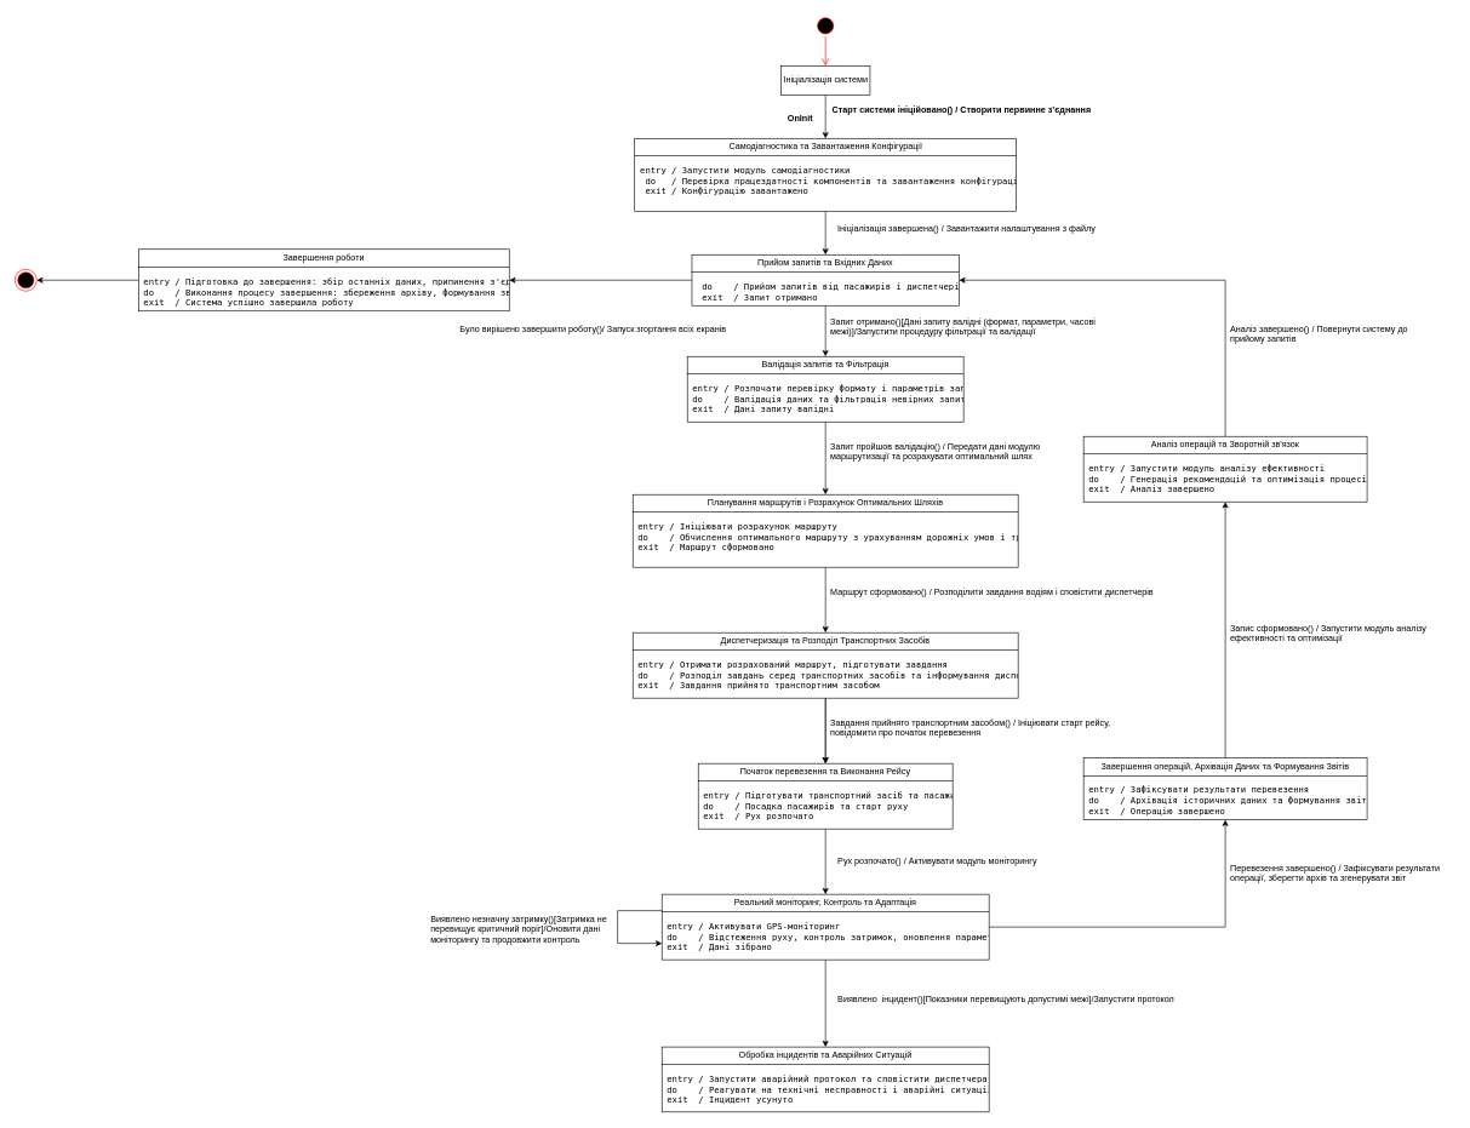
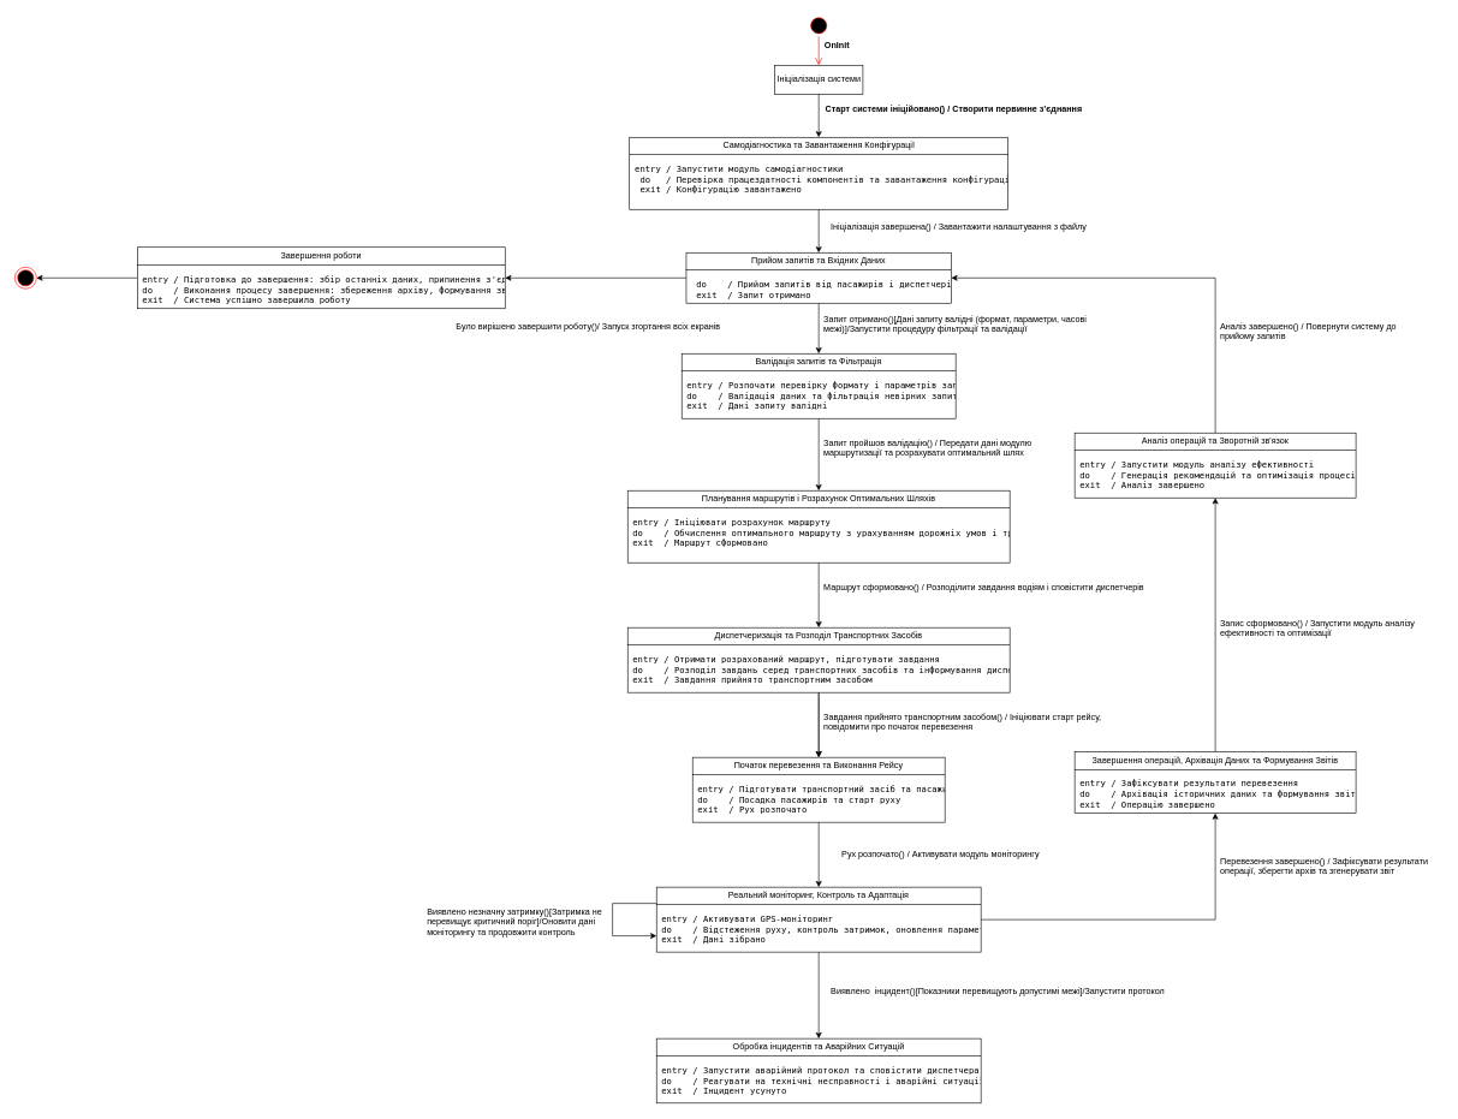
- <mxCell id="6" value="OnInit" style="text;align=center;fontStyle=1;verticalAlign=middle;spacingLeft=3;spacingRight=3;strokeColor=none;rotatable=0;points=[[0,0.5],[1,0.5]];portConstraint=eastwest;html=1;" vertex="1" parent="1"><mxGeometry x="1060" y="150" width="80" height="26" as="geometry" /></mxCell>
+ <mxCell id="6" value="OnInit" style="text;align=center;fontStyle=1;verticalAlign=middle;spacingLeft=3;spacingRight=3;strokeColor=none;rotatable=0;points=[[0,0.5],[1,0.5]];portConstraint=eastwest;html=1;" vertex="1" parent="1"><mxGeometry x="1120" y="50" width="80" height="26" as="geometry" /></mxCell>
- <mxCell id="39" value="Рух розпочато() / Активувати модуль моніторингу" style="text;whiteSpace=wrap;html=1;" vertex="1" parent="1"><mxGeometry x="1150" y="1170" width="310" height="40" as="geometry" /></mxCell>
+ <mxCell id="39" value="Рух розпочато() / Активувати модуль моніторингу" style="text;whiteSpace=wrap;html=1;" vertex="1" parent="1"><mxGeometry x="1165" y="1170" width="310" height="40" as="geometry" /></mxCell>
